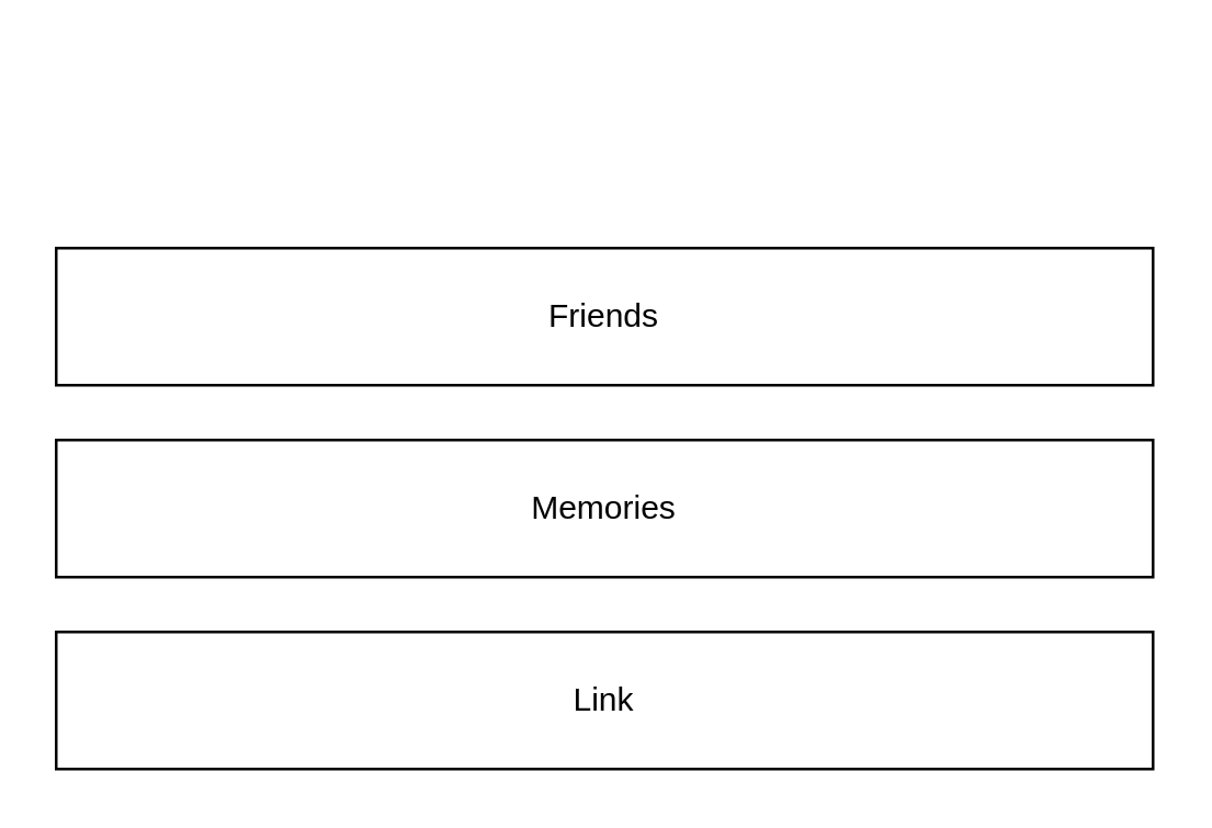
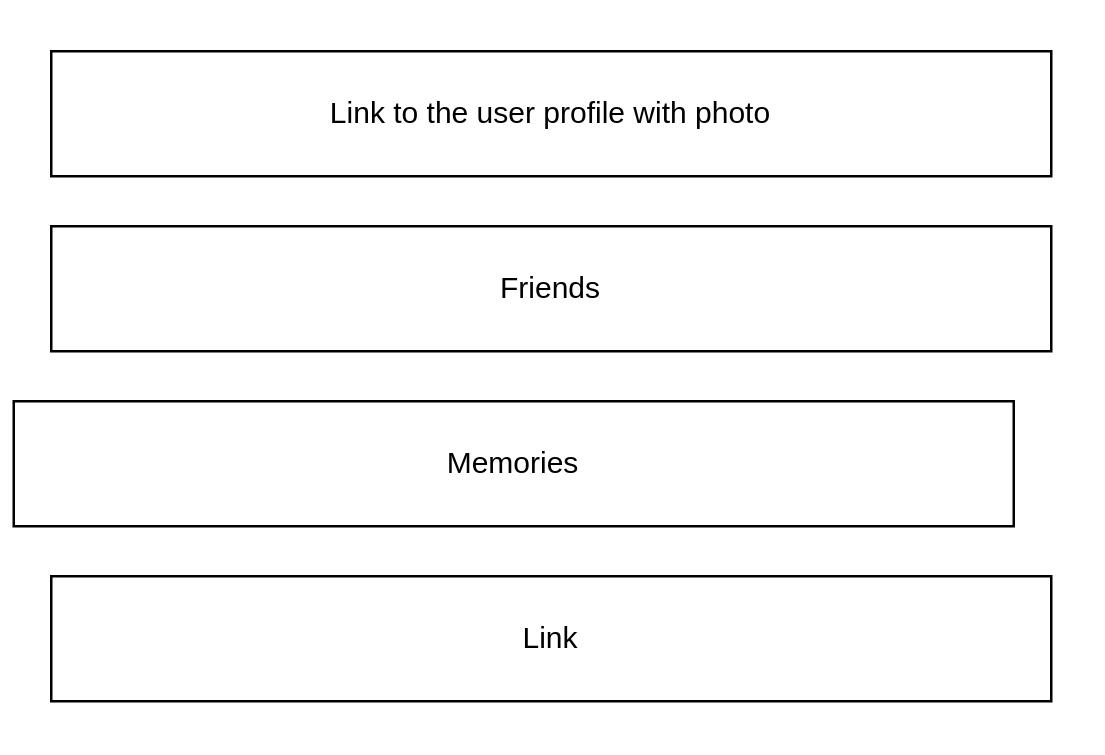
+ <mxCell id="2" value="Link to the user profile with photo" style="rounded=0;whiteSpace=wrap;html=1;" vertex="1" parent="1"><mxGeometry x="20" y="20" width="400" height="50" as="geometry" /></mxCell>
- <mxCell id="4" value="Memories" style="rounded=0;whiteSpace=wrap;html=1;" vertex="1" parent="1"><mxGeometry x="20" y="160" width="400" height="50" as="geometry" /></mxCell>
+ <mxCell id="4" value="Memories" style="rounded=0;whiteSpace=wrap;html=1;" vertex="1" parent="1"><mxGeometry x="5" y="160" width="400" height="50" as="geometry" /></mxCell>
